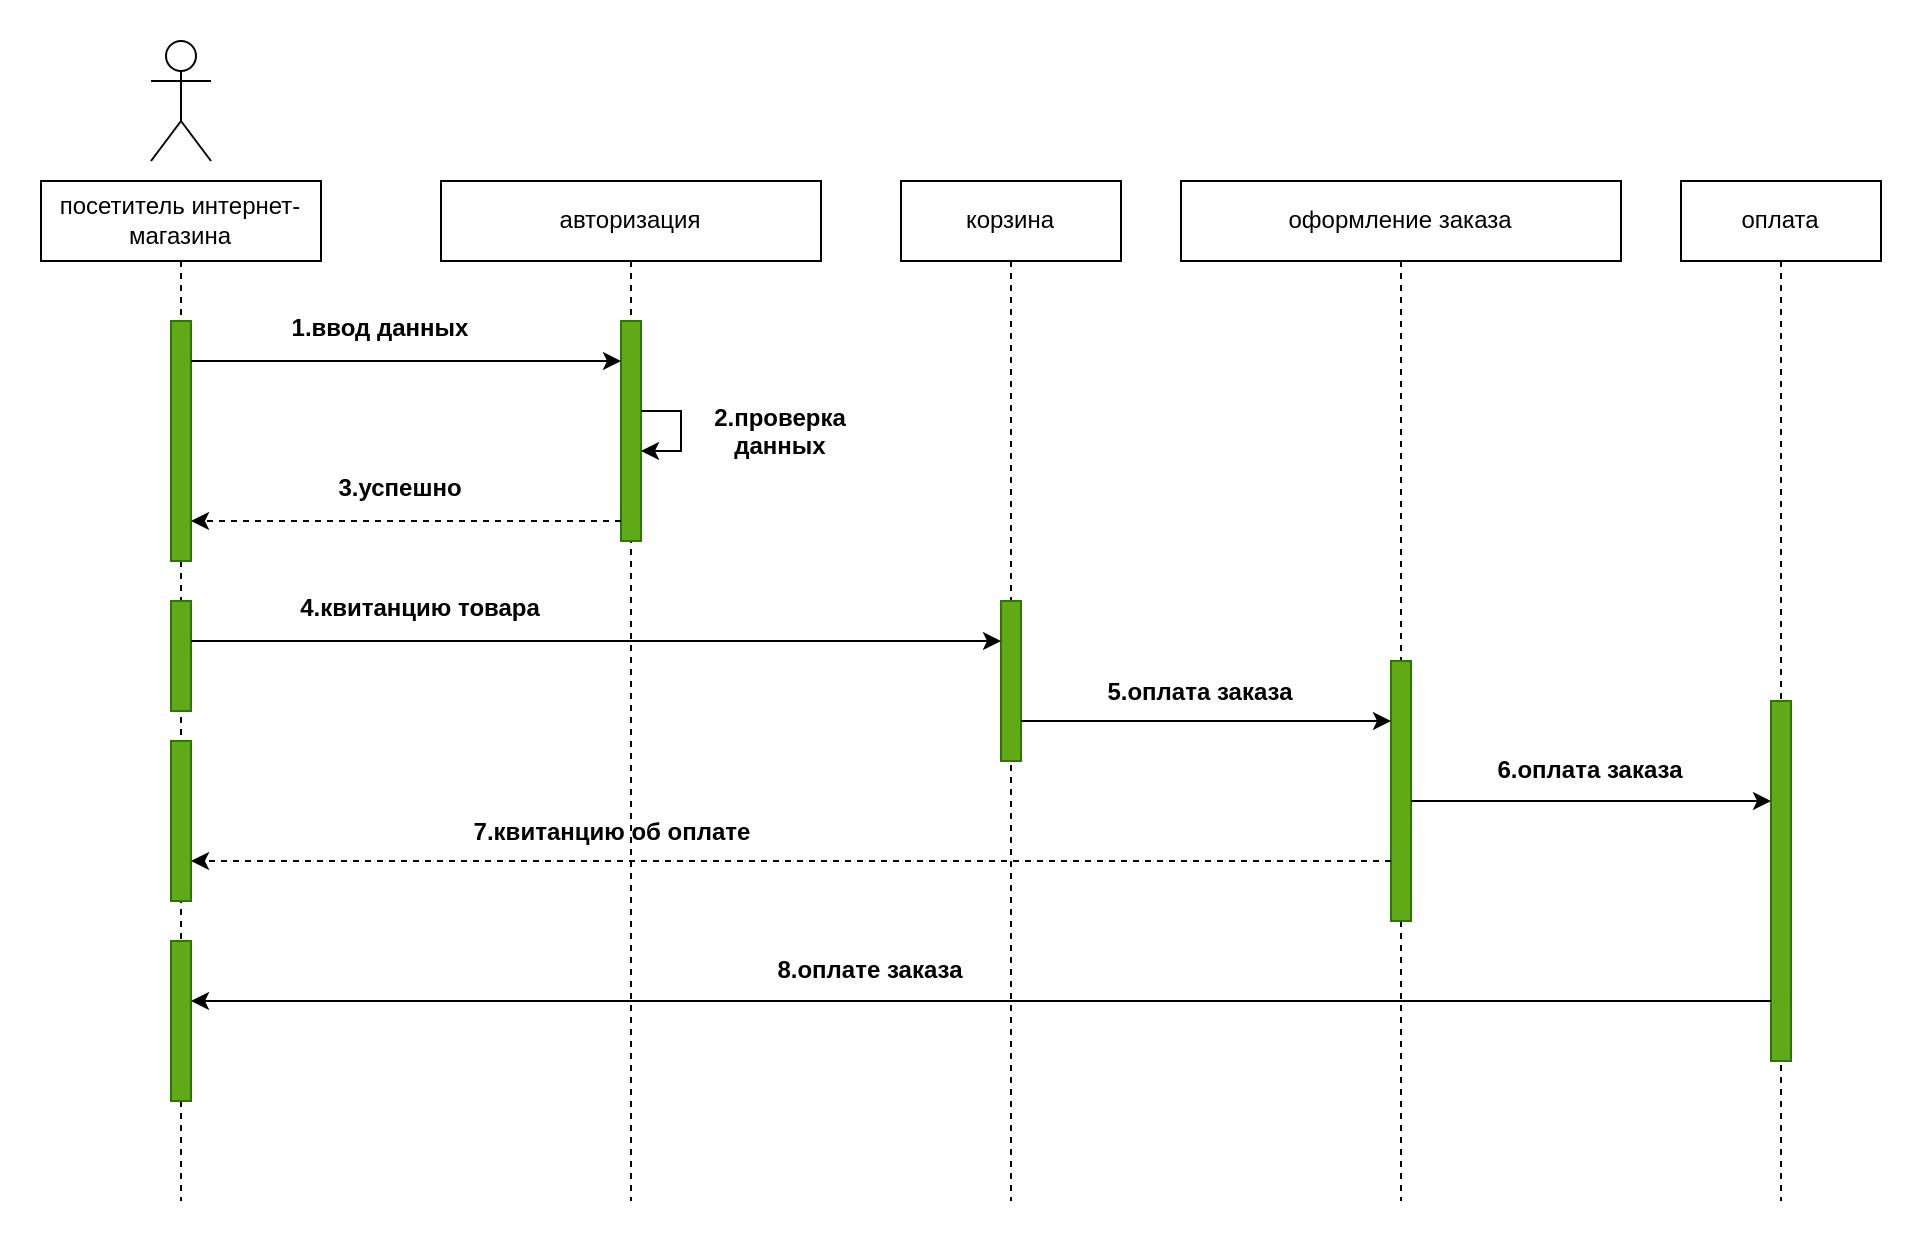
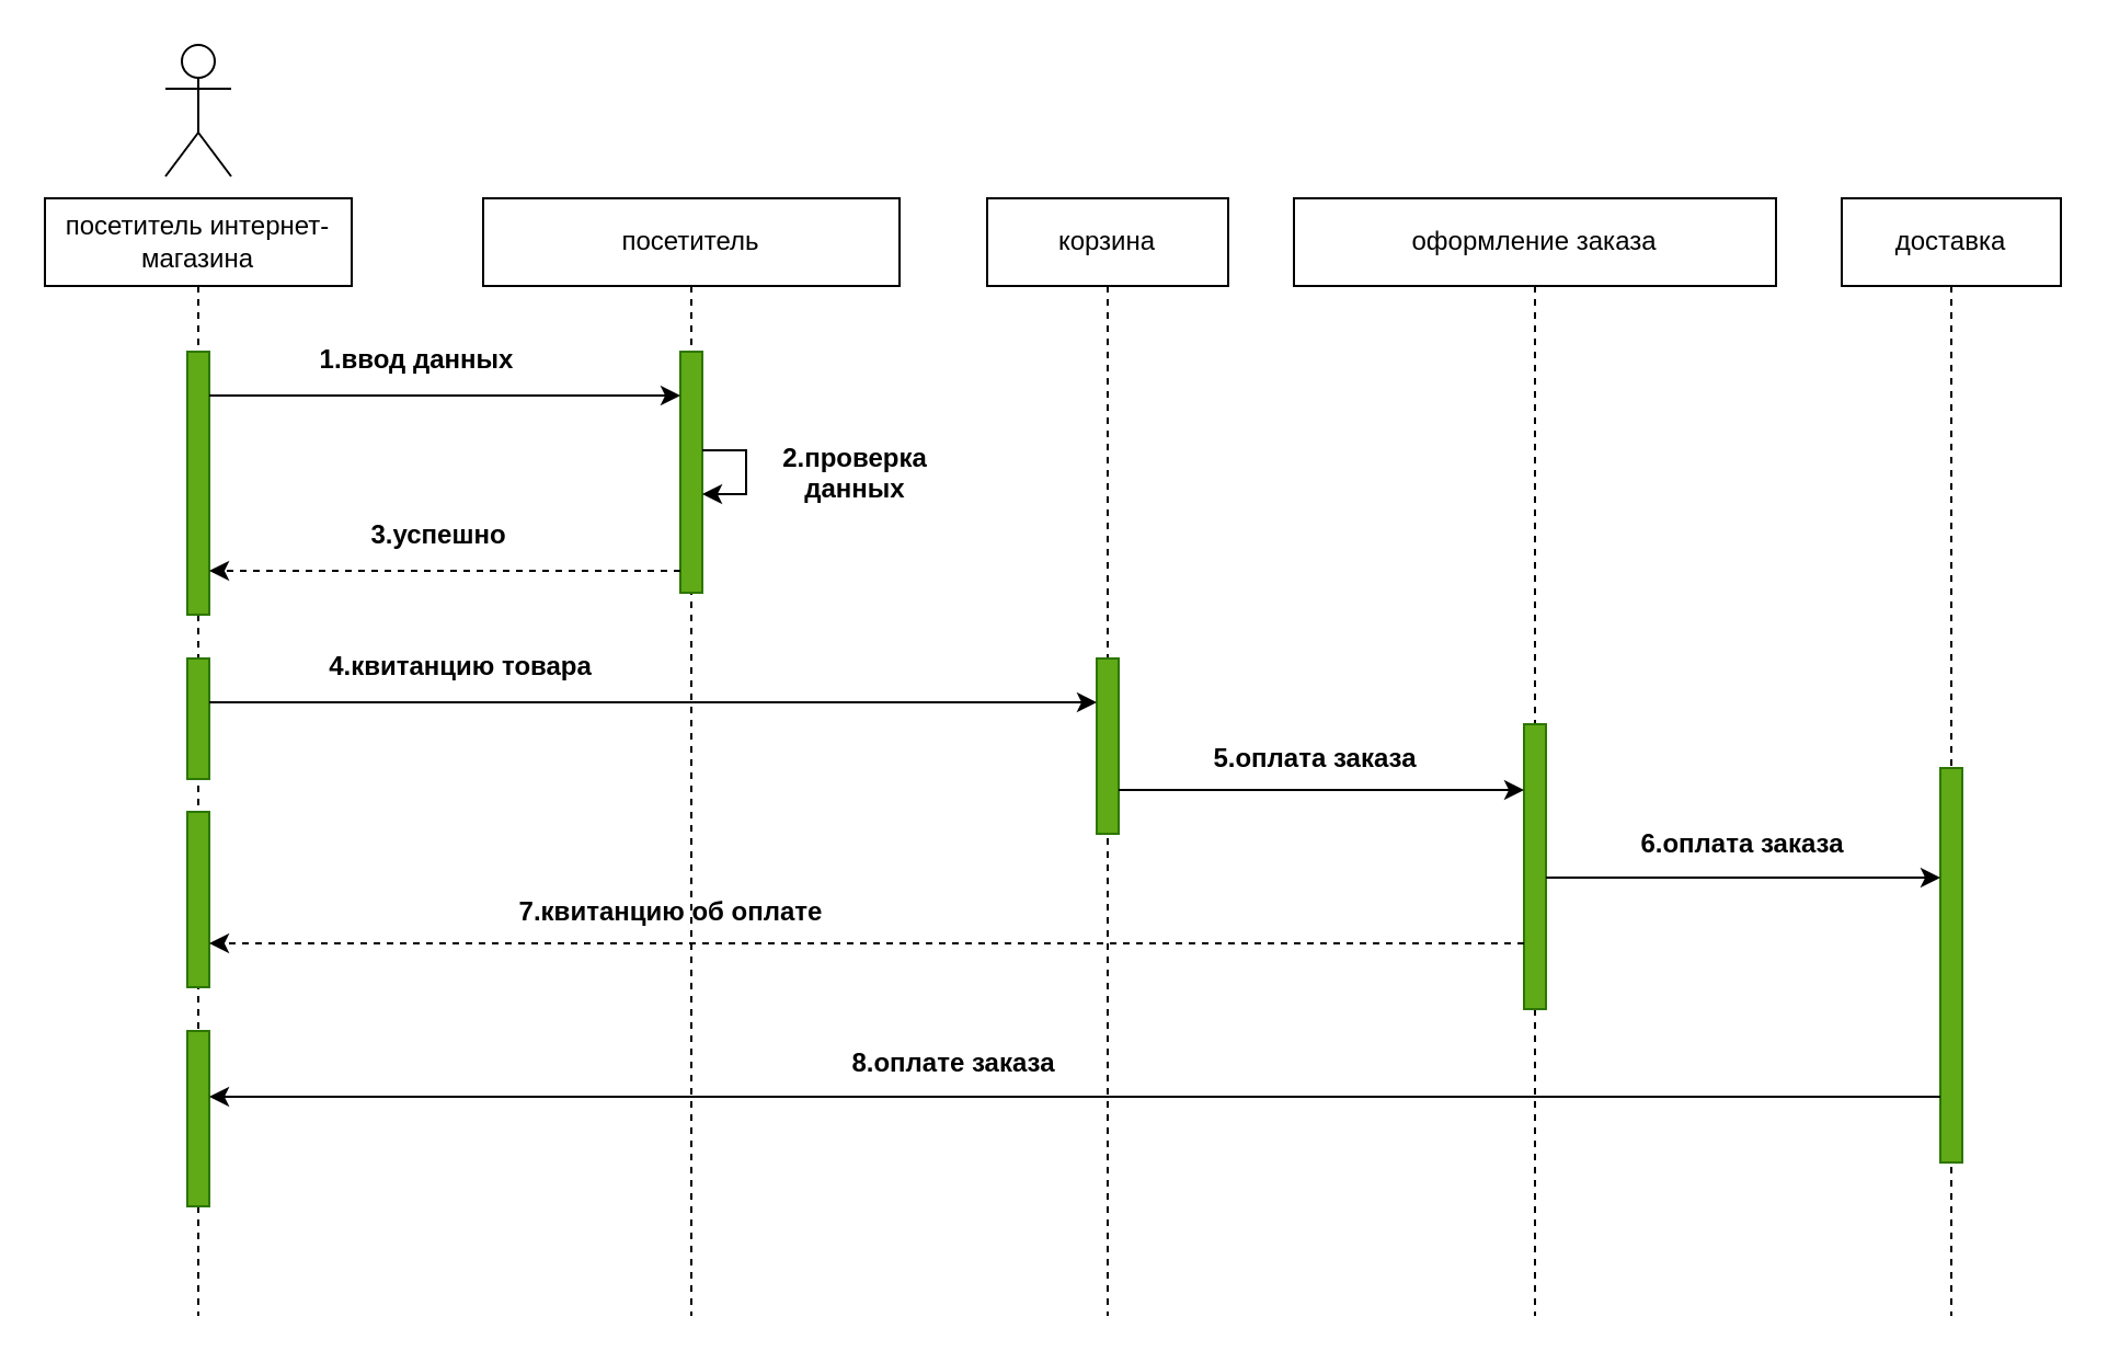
- <mxCell id="8" value="авторизация" style="shape=umlLifeline;perimeter=lifelinePerimeter;whiteSpace=wrap;html=1;container=1;collapsible=0;recursiveResize=0;outlineConnect=0;" parent="1" vertex="1"><mxGeometry x="220" y="90" width="190" height="510" as="geometry" /></mxCell>
+ <mxCell id="8" value="посетитель" style="shape=umlLifeline;perimeter=lifelinePerimeter;whiteSpace=wrap;html=1;container=1;collapsible=0;recursiveResize=0;outlineConnect=0;" parent="1" vertex="1"><mxGeometry x="220" y="90" width="190" height="510" as="geometry" /></mxCell>
- <mxCell id="25" value="оплата" style="shape=umlLifeline;perimeter=lifelinePerimeter;whiteSpace=wrap;html=1;container=1;collapsible=0;recursiveResize=0;outlineConnect=0;" parent="1" vertex="1"><mxGeometry x="840" y="90" width="100" height="510" as="geometry" /></mxCell>
+ <mxCell id="25" value="доставка" style="shape=umlLifeline;perimeter=lifelinePerimeter;whiteSpace=wrap;html=1;container=1;collapsible=0;recursiveResize=0;outlineConnect=0;" parent="1" vertex="1"><mxGeometry x="840" y="90" width="100" height="510" as="geometry" /></mxCell>
